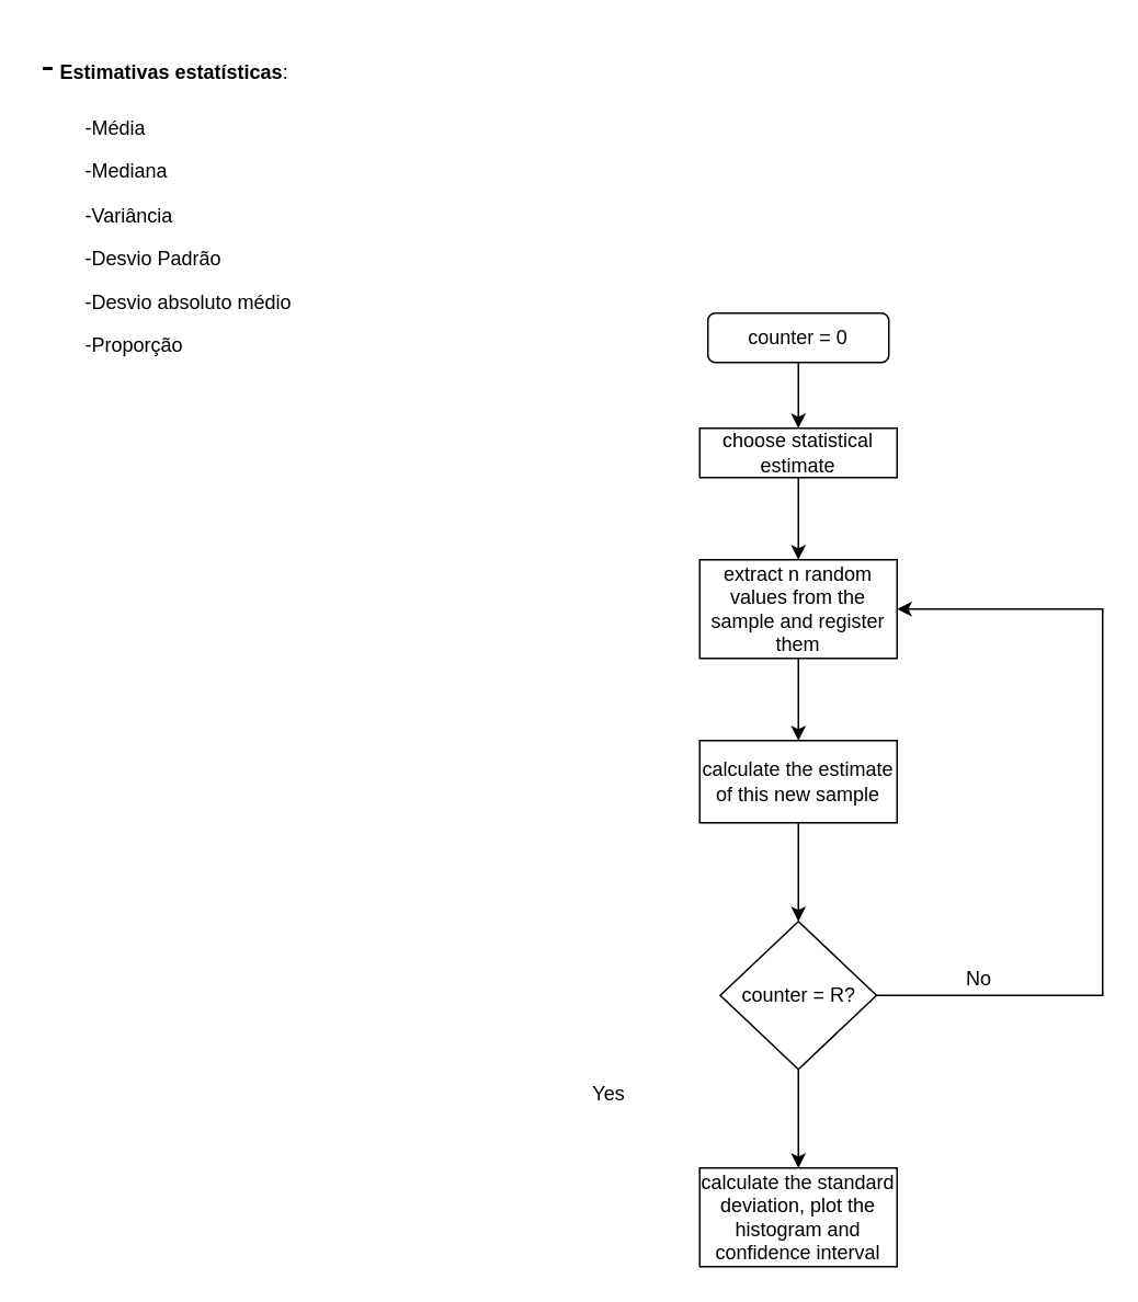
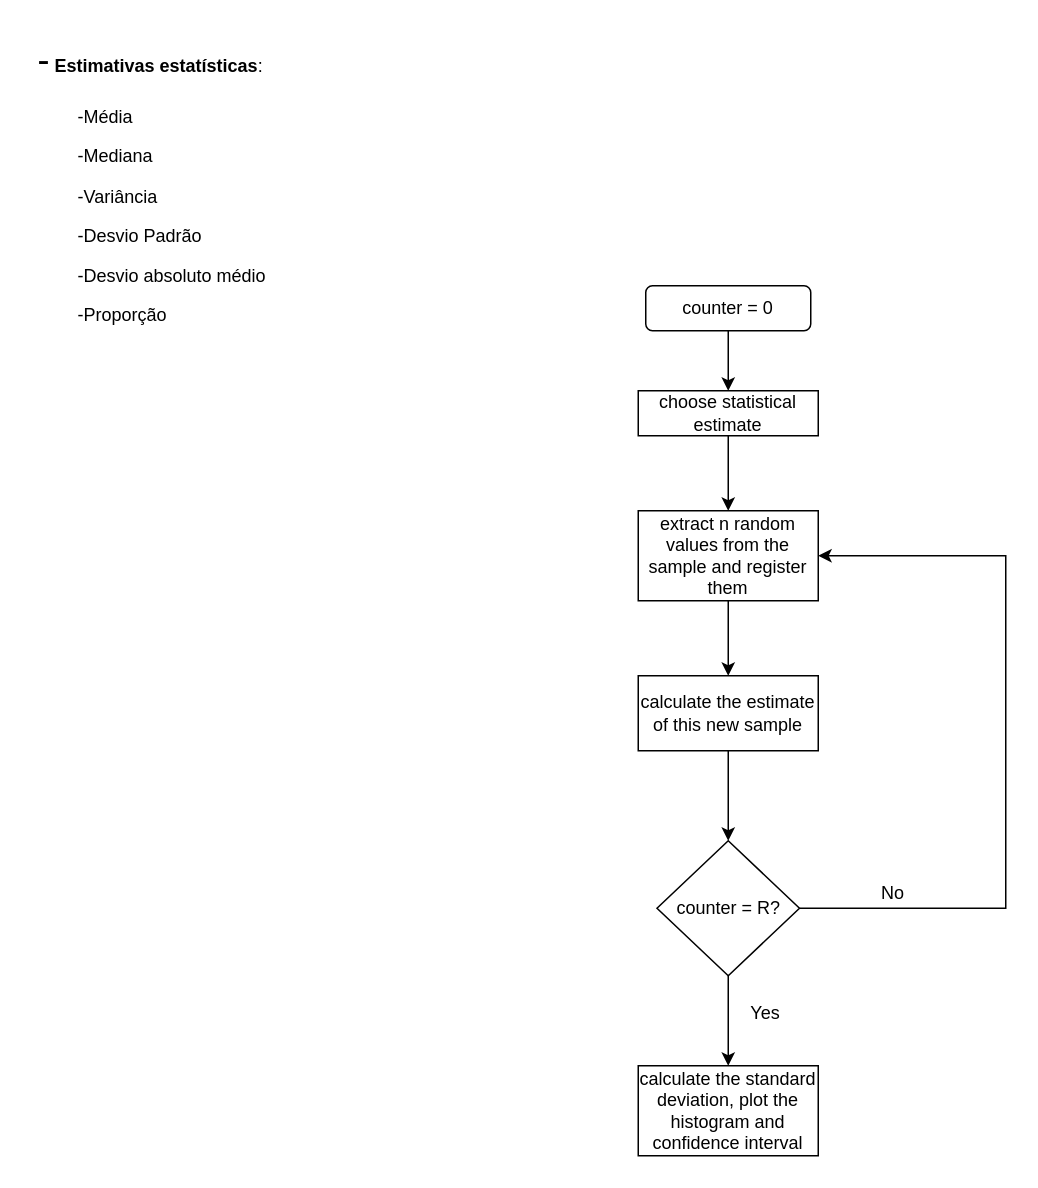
- <mxCell id="16" value="Yes" style="text;html=1;strokeColor=none;fillColor=none;align=center;verticalAlign=middle;whiteSpace=wrap;rounded=0;" parent="1" vertex="1"><mxGeometry x="340" y="650" width="60" height="30" as="geometry" /></mxCell>
+ <mxCell id="16" value="Yes" style="text;html=1;strokeColor=none;fillColor=none;align=center;verticalAlign=middle;whiteSpace=wrap;rounded=0;" parent="1" vertex="1"><mxGeometry x="480" y="660" width="60" height="30" as="geometry" /></mxCell>
